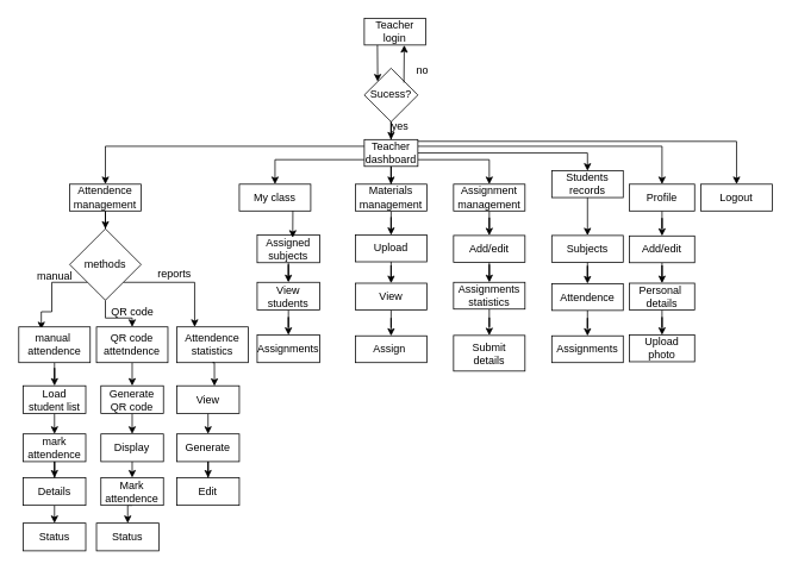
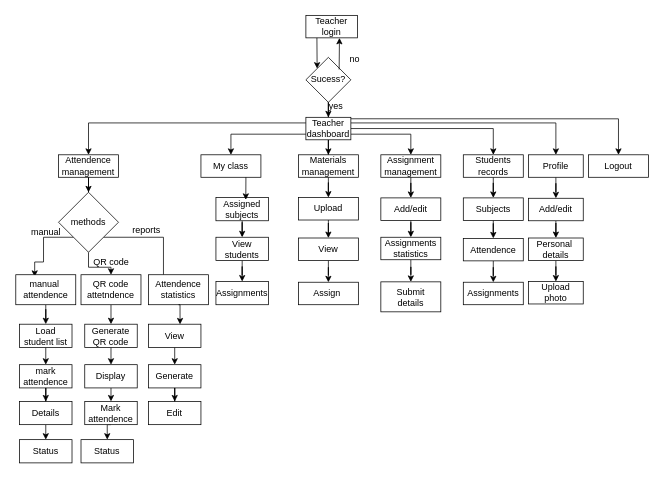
- <mxCell id="74" value="Students&lt;div&gt;records&lt;/div&gt;" style="rounded=0;whiteSpace=wrap;html=1;" vertex="1" parent="1"><mxGeometry x="617" y="191" width="80" height="30" as="geometry" /></mxCell>
+ <mxCell id="74" value="Students&lt;div&gt;records&lt;/div&gt;" style="rounded=0;whiteSpace=wrap;html=1;" vertex="1" parent="1"><mxGeometry x="617" y="206" width="80" height="30" as="geometry" /></mxCell>
- <mxCell id="27" style="edgeStyle=orthogonalEdgeStyle;rounded=0;orthogonalLoop=1;jettySize=auto;html=1;exitX=1;exitY=1;exitDx=0;exitDy=0;entryX=0.25;entryY=0;entryDx=0;entryDy=0;" edge="1" parent="1" source="28" target="47"><mxGeometry relative="1" as="geometry"><mxPoint x="217" y="366" as="targetPoint" /></mxGeometry></mxCell>
+ <mxCell id="27" style="edgeStyle=orthogonalEdgeStyle;rounded=0;orthogonalLoop=1;jettySize=auto;html=1;exitX=1;exitY=1;exitDx=0;exitDy=0;entryX=0.25;entryY=0;entryDx=0;entryDy=0;endArrow=none;" edge="1" parent="1" source="28" target="47"><mxGeometry relative="1" as="geometry"><mxPoint x="217" y="366" as="targetPoint" /></mxGeometry></mxCell>
